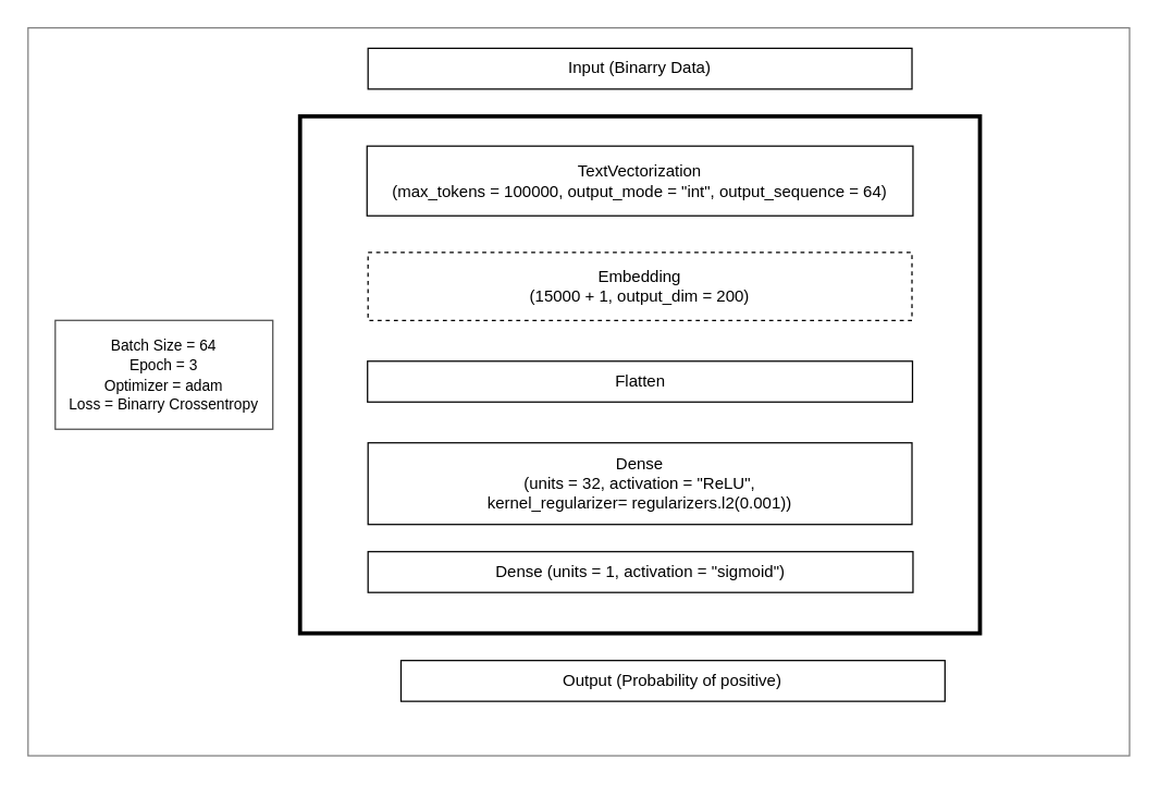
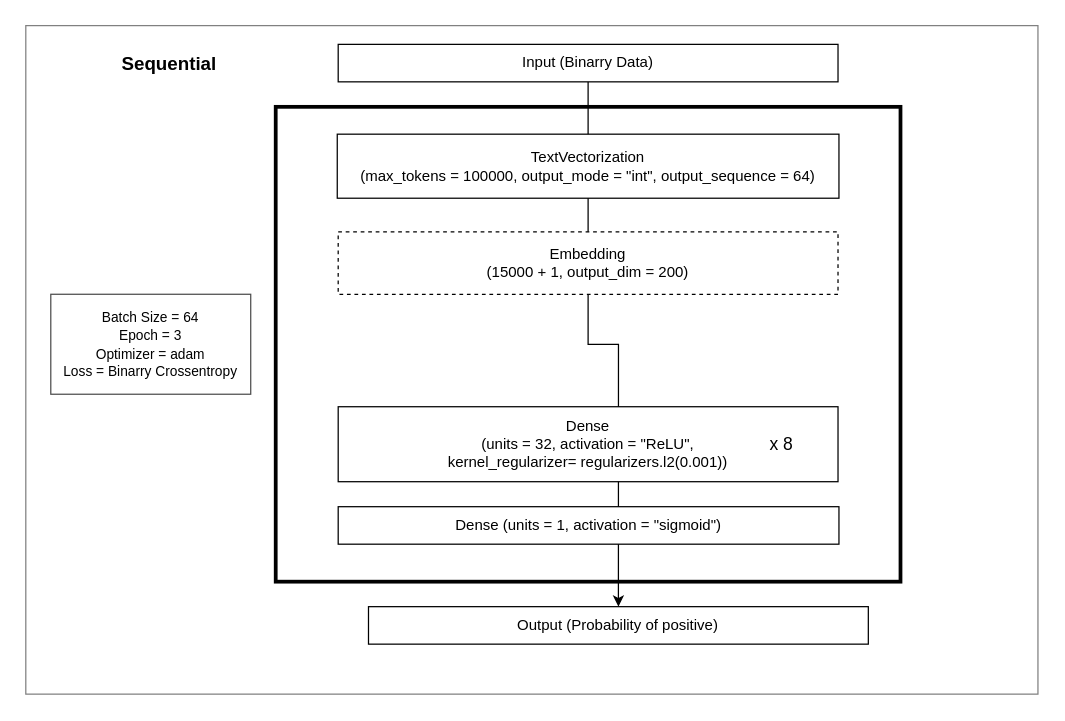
+ <mxCell id="11" value="&lt;b&gt;&lt;font style=&quot;font-size: 15px&quot;&gt;Sequential&lt;/font&gt;&lt;/b&gt;" style="text;html=1;strokeColor=none;fillColor=none;align=center;verticalAlign=middle;whiteSpace=wrap;rounded=0;" parent="1" vertex="1"><mxGeometry x="90" y="40" width="90" height="20" as="geometry" /></mxCell>
+ <mxCell id="4" value="" style="edgeStyle=orthogonalEdgeStyle;rounded=0;orthogonalLoop=1;jettySize=auto;html=1;entryX=0.5;entryY=0;entryDx=0;entryDy=0;" edge="1" parent="1" source="5" target="6"><mxGeometry relative="1" as="geometry" /></mxCell>
- <mxCell id="9" value="Flatten" style="rounded=0;whiteSpace=wrap;html=1;" parent="1" vertex="1"><mxGeometry x="269.63" y="265" width="400.75" height="30" as="geometry" /></mxCell>
+ <mxCell id="13" value="&lt;font style=&quot;font-size: 14px&quot;&gt;x 8&lt;/font&gt;" style="text;html=1;strokeColor=none;fillColor=none;align=center;verticalAlign=middle;whiteSpace=wrap;rounded=0;" vertex="1" parent="1"><mxGeometry x="610" y="345" width="30" height="20" as="geometry" /></mxCell>
